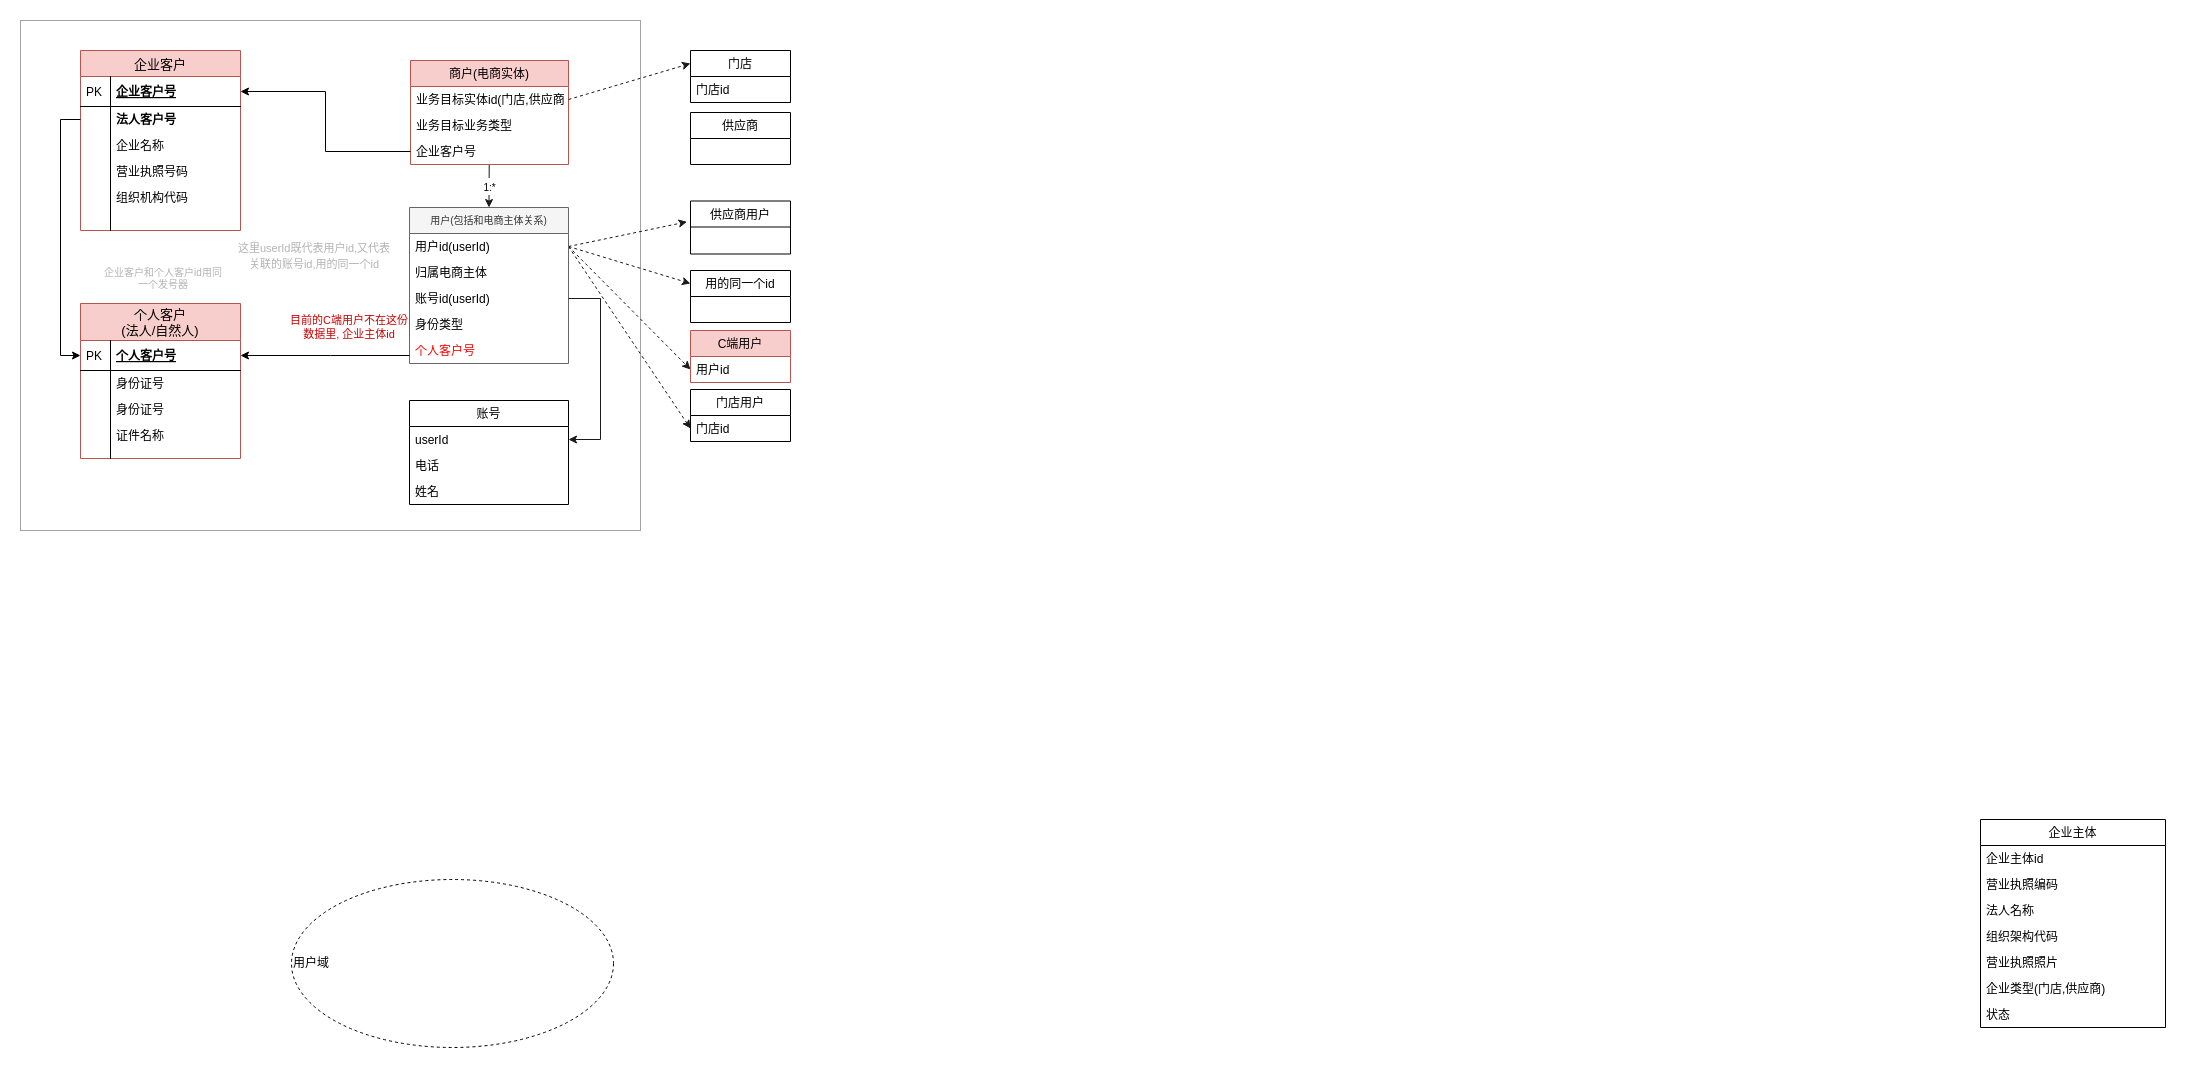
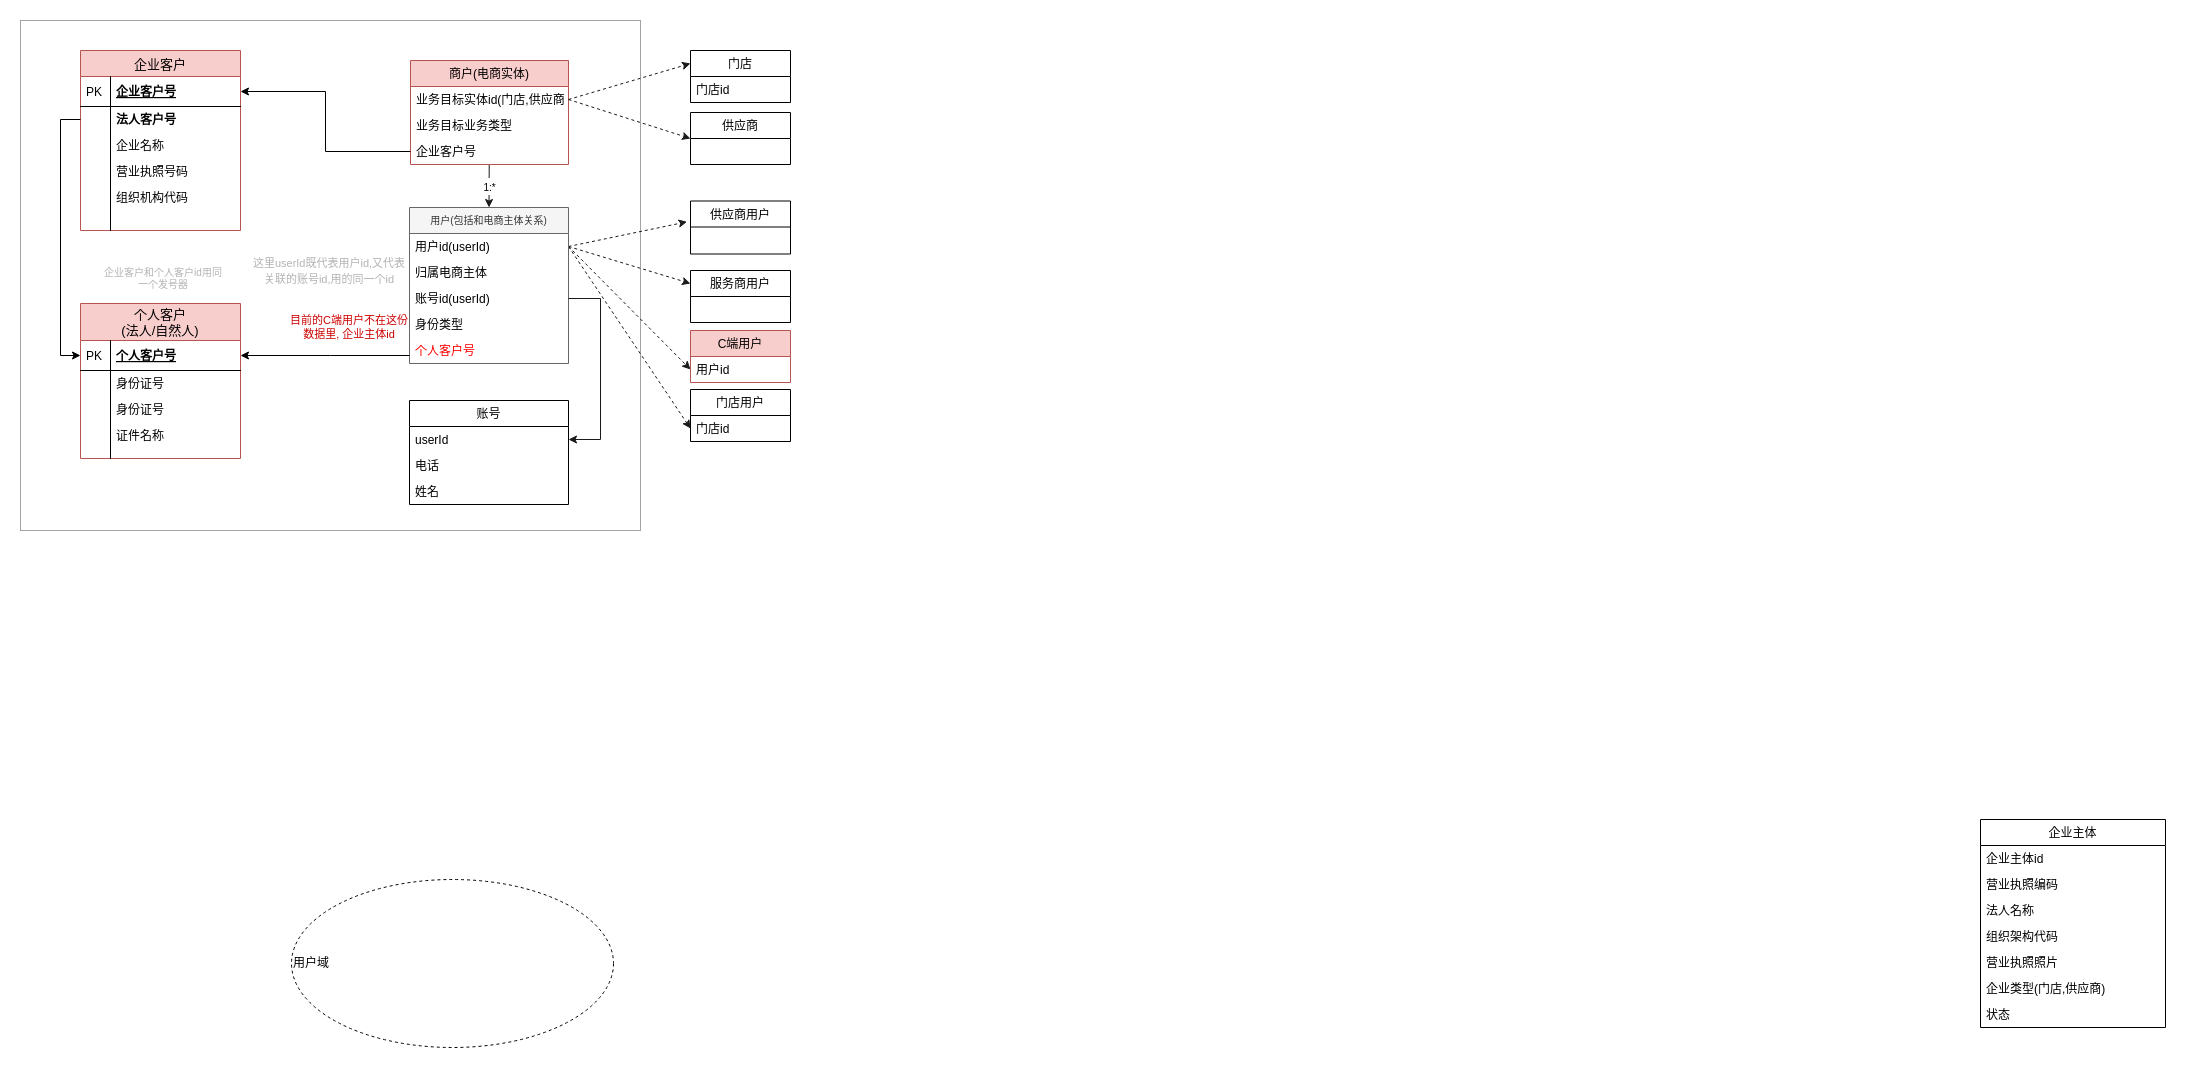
+ <mxCell id="60" style="edgeStyle=none;rounded=0;orthogonalLoop=1;jettySize=auto;html=1;entryX=0;entryY=0.5;entryDx=0;entryDy=0;dashed=1;startArrow=none;startFill=0;endArrow=classic;endFill=1;strokeColor=#1A1A1A;strokeWidth=1;fontSize=13;exitX=1;exitY=0.5;exitDx=0;exitDy=0;" edge="1" parent="1" source="9" target="14"><mxGeometry relative="1" as="geometry"><mxPoint x="680" y="209" as="targetPoint" /></mxGeometry></mxCell>
- <mxCell id="62" value="&lt;font style=&quot;font-size: 11px&quot; color=&quot;#b3b3b3&quot;&gt;这里userId既代表用户id,又代表关联的账号id,用的同一个id&lt;/font&gt;" style="text;html=1;strokeColor=none;fillColor=none;align=center;verticalAlign=middle;whiteSpace=wrap;rounded=0;fontSize=13;" vertex="1" parent="1"><mxGeometry x="234" y="245" width="160" height="20" as="geometry" /></mxCell>
+ <mxCell id="62" value="&lt;font style=&quot;font-size: 11px&quot; color=&quot;#b3b3b3&quot;&gt;这里userId既代表用户id,又代表关联的账号id,用的同一个id&lt;/font&gt;" style="text;html=1;strokeColor=none;fillColor=none;align=center;verticalAlign=middle;whiteSpace=wrap;rounded=0;fontSize=13;" vertex="1" parent="1"><mxGeometry x="249" y="260" width="160" height="20" as="geometry" /></mxCell>
- <mxCell id="23" value="用的同一个id" style="swimlane;fontStyle=0;childLayout=stackLayout;horizontal=1;startSize=26;fillColor=none;horizontalStack=0;resizeParent=1;resizeParentMax=0;resizeLast=0;collapsible=1;marginBottom=0;" vertex="1" parent="1"><mxGeometry x="690" y="270" width="100" height="52" as="geometry" /></mxCell>
+ <mxCell id="23" value="服务商用户" style="swimlane;fontStyle=0;childLayout=stackLayout;horizontal=1;startSize=26;fillColor=none;horizontalStack=0;resizeParent=1;resizeParentMax=0;resizeLast=0;collapsible=1;marginBottom=0;" vertex="1" parent="1"><mxGeometry x="690" y="270" width="100" height="52" as="geometry" /></mxCell>
